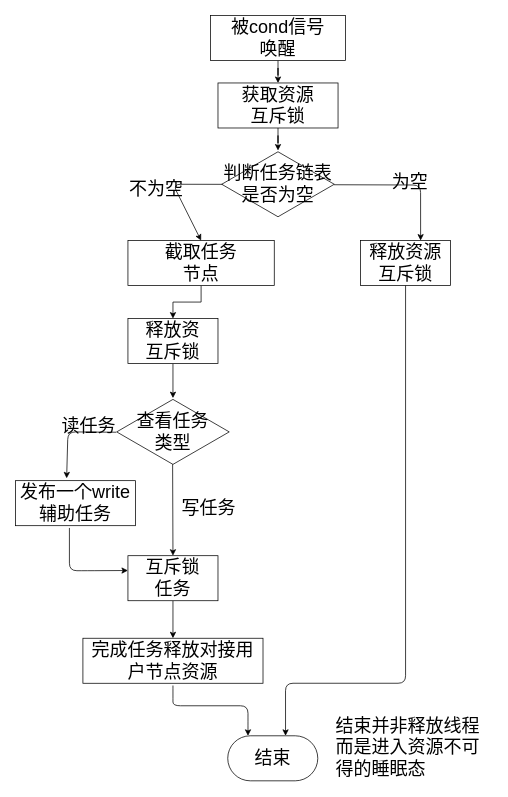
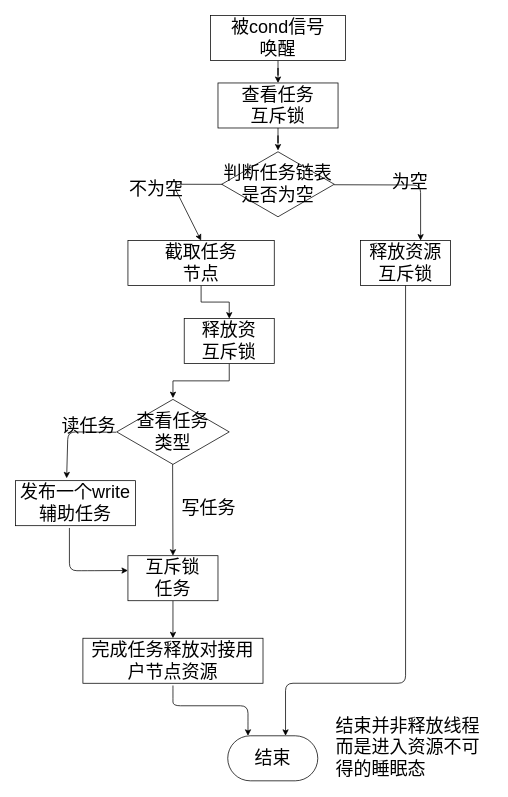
- <mxCell id="6" value="&lt;font style=&quot;font-size: 24px&quot;&gt;获取资源&lt;br&gt;互斥锁&lt;/font&gt;" style="rounded=0;whiteSpace=wrap;html=1;strokeWidth=1;" parent="1" vertex="1"><mxGeometry x="290" y="110" width="160" height="60" as="geometry" /></mxCell>
+ <mxCell id="6" value="&lt;font style=&quot;font-size: 24px&quot;&gt;查看任务&lt;br&gt;互斥锁&lt;/font&gt;" style="rounded=0;whiteSpace=wrap;html=1;strokeWidth=1;" parent="1" vertex="1"><mxGeometry x="290" y="110" width="160" height="60" as="geometry" /></mxCell>
- <mxCell id="14" value="&lt;font style=&quot;font-size: 24px&quot;&gt;释放资&lt;br&gt;互斥锁&lt;/font&gt;" style="rounded=0;whiteSpace=wrap;html=1;strokeWidth=1;" parent="1" vertex="1"><mxGeometry x="170" y="424" width="120" height="60" as="geometry" /></mxCell>
+ <mxCell id="14" value="&lt;font style=&quot;font-size: 24px&quot;&gt;释放资&lt;br&gt;互斥锁&lt;/font&gt;" style="rounded=0;whiteSpace=wrap;html=1;strokeWidth=1;" parent="1" vertex="1"><mxGeometry x="245" y="424" width="120" height="60" as="geometry" /></mxCell>
